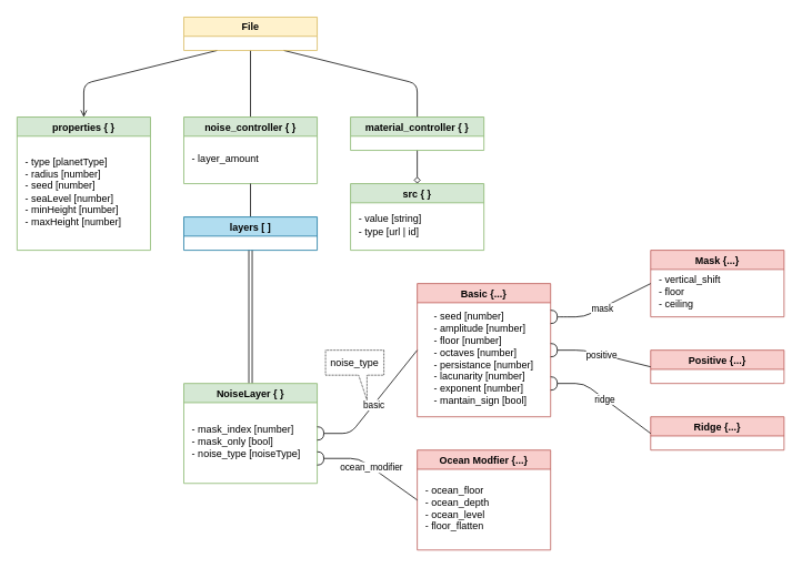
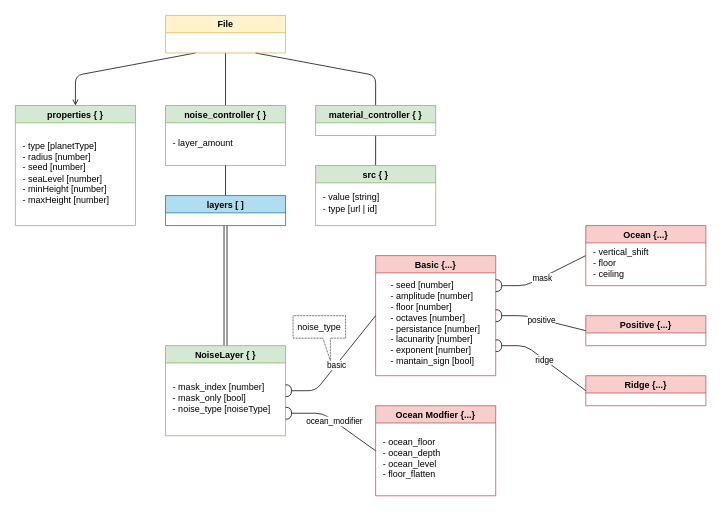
- <mxCell id="5" value="File" style="swimlane;fillColor=#fff2cc;strokeColor=#d6b656;" vertex="1" parent="1"><mxGeometry x="220" y="20" width="160" height="40" as="geometry" /></mxCell>
+ <mxCell id="5" value="File" style="swimlane;fillColor=#fff2cc;strokeColor=#d6b656;" vertex="1" parent="1"><mxGeometry x="220" y="20" width="160" height="50" as="geometry" /></mxCell>
- <mxCell id="10" style="edgeStyle=none;rounded=1;orthogonalLoop=1;jettySize=auto;html=1;exitX=0.5;exitY=1;exitDx=0;exitDy=0;entryX=0.5;entryY=0;entryDx=0;entryDy=0;startArrow=none;startFill=0;endArrow=diamond;endFill=0;strokeWidth=1;elbow=vertical;" edge="1" parent="1" source="11" target="17"><mxGeometry relative="1" as="geometry" /></mxCell>
+ <mxCell id="10" style="edgeStyle=none;rounded=1;orthogonalLoop=1;jettySize=auto;html=1;exitX=0.5;exitY=1;exitDx=0;exitDy=0;entryX=0.5;entryY=0;entryDx=0;entryDy=0;startArrow=none;startFill=0;endArrow=none;endFill=0;strokeWidth=1;elbow=vertical;" edge="1" parent="1" source="11" target="17"><mxGeometry relative="1" as="geometry" /></mxCell>
- <mxCell id="21" value="Mask {...}" style="swimlane;fillColor=#f8cecc;strokeColor=#b85450;startSize=23;" vertex="1" parent="1"><mxGeometry x="780" y="300" width="160" height="80" as="geometry" /></mxCell>
+ <mxCell id="21" value="Ocean {...}" style="swimlane;fillColor=#f8cecc;strokeColor=#b85450;startSize=23;" vertex="1" parent="1"><mxGeometry x="780" y="300" width="160" height="80" as="geometry" /></mxCell>
